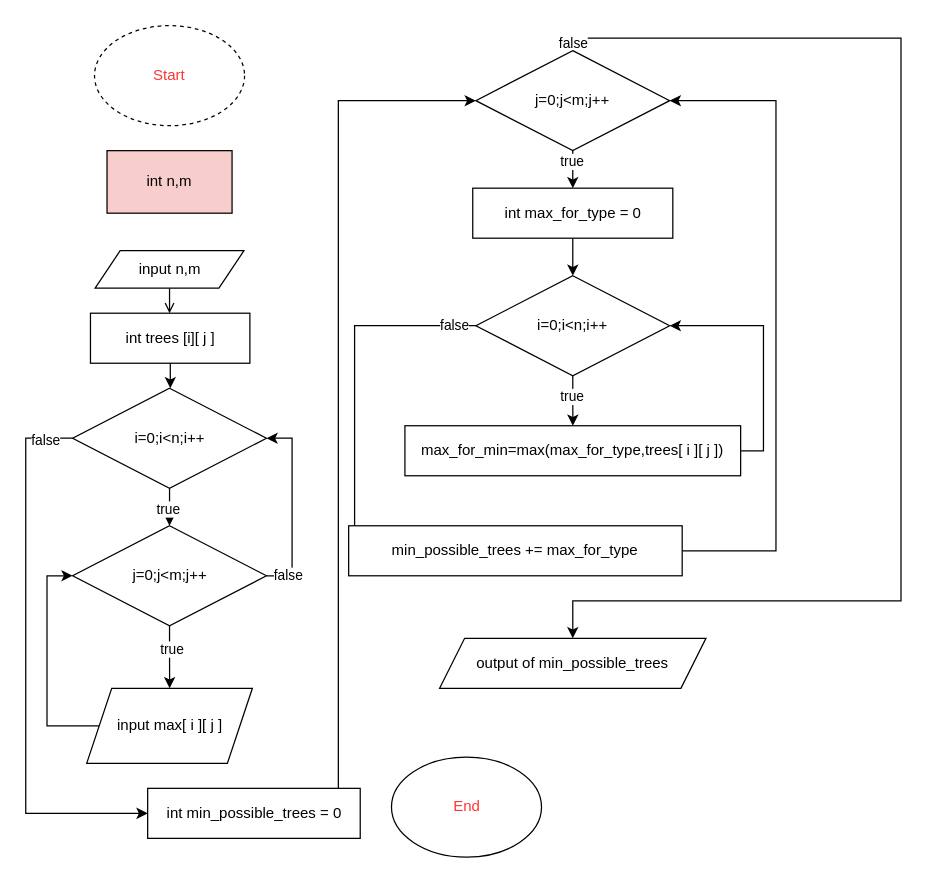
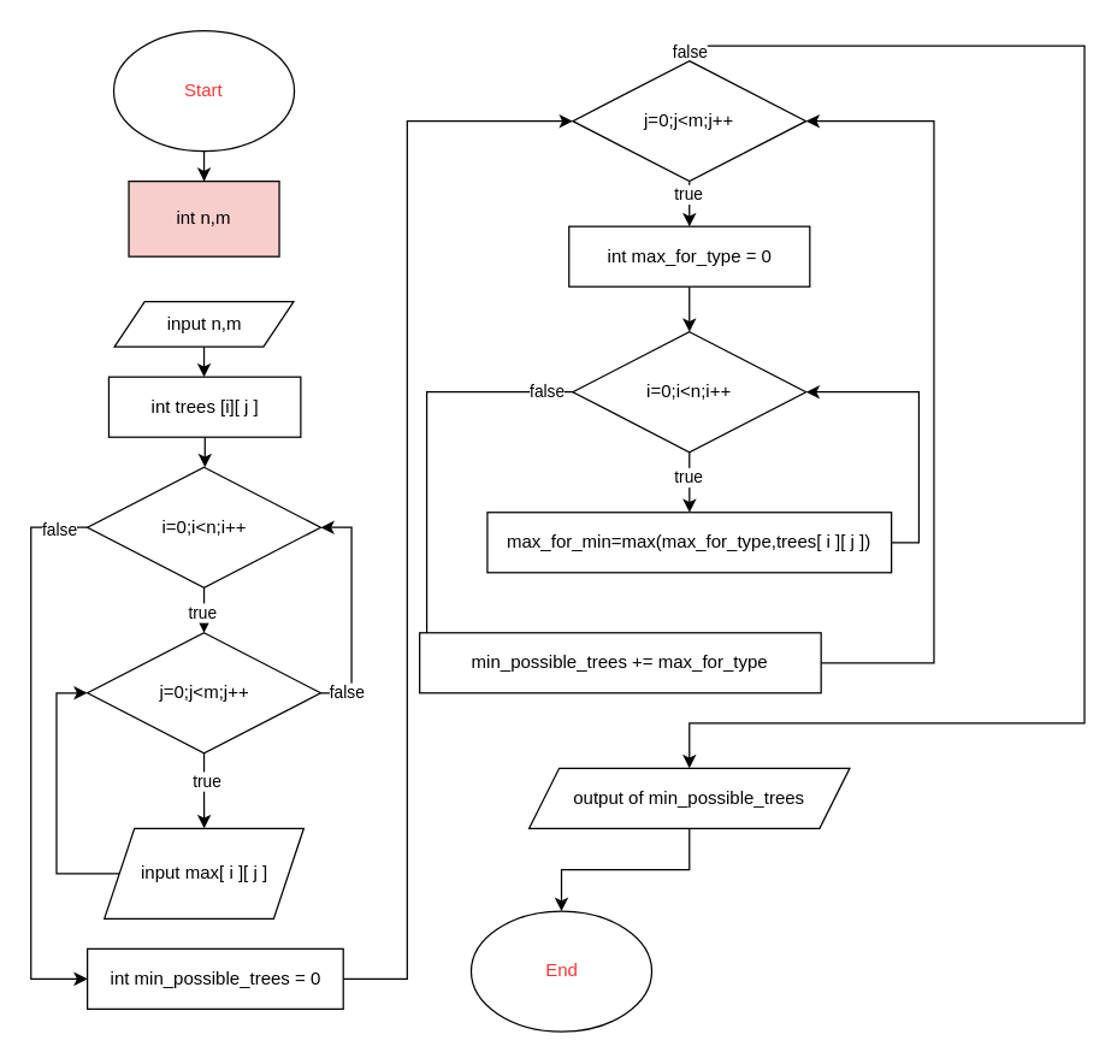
- <mxCell id="18" value="&lt;font color=&quot;#ff3333&quot;&gt;Start&lt;/font&gt;" style="ellipse;whiteSpace=wrap;html=1;dashed=1;" vertex="1" parent="1"><mxGeometry x="75" width="120" height="80" as="geometry" y="20" /></mxCell>
+ <mxCell id="18" value="&lt;font color=&quot;#ff3333&quot;&gt;Start&lt;/font&gt;" style="ellipse;whiteSpace=wrap;html=1;" vertex="1" parent="1"><mxGeometry x="75" width="120" height="80" as="geometry" y="20" /></mxCell>
+ <mxCell id="17" style="edgeStyle=orthogonalEdgeStyle;rounded=0;orthogonalLoop=1;jettySize=auto;html=1;entryX=0.5;entryY=0;entryDx=0;entryDy=0;" edge="1" parent="1" source="18" target="19"><mxGeometry relative="1" as="geometry" /></mxCell>
- <mxCell id="33" style="edgeStyle=orthogonalEdgeStyle;rounded=0;orthogonalLoop=1;jettySize=auto;html=1;endArrow=open;" edge="1" parent="1" source="34" target="36"><mxGeometry relative="1" as="geometry" /></mxCell>
+ <mxCell id="33" style="edgeStyle=orthogonalEdgeStyle;rounded=0;orthogonalLoop=1;jettySize=auto;html=1;" edge="1" parent="1" source="34" target="36"><mxGeometry relative="1" as="geometry" /></mxCell>
+ <mxCell id="39" style="edgeStyle=orthogonalEdgeStyle;rounded=0;orthogonalLoop=1;jettySize=auto;html=1;" edge="1" parent="1" source="40" target="41"><mxGeometry relative="1" as="geometry" /></mxCell>
- <mxCell id="32" value="int min_possible_trees = 0" style="rounded=0;whiteSpace=wrap;html=1;" vertex="1" parent="1"><mxGeometry x="117.5" y="630" width="170" height="40" as="geometry" /></mxCell>
+ <mxCell id="32" value="int min_possible_trees = 0" style="rounded=0;whiteSpace=wrap;html=1;" vertex="1" parent="1"><mxGeometry x="57.5" y="630" width="170" height="40" as="geometry" /></mxCell>
